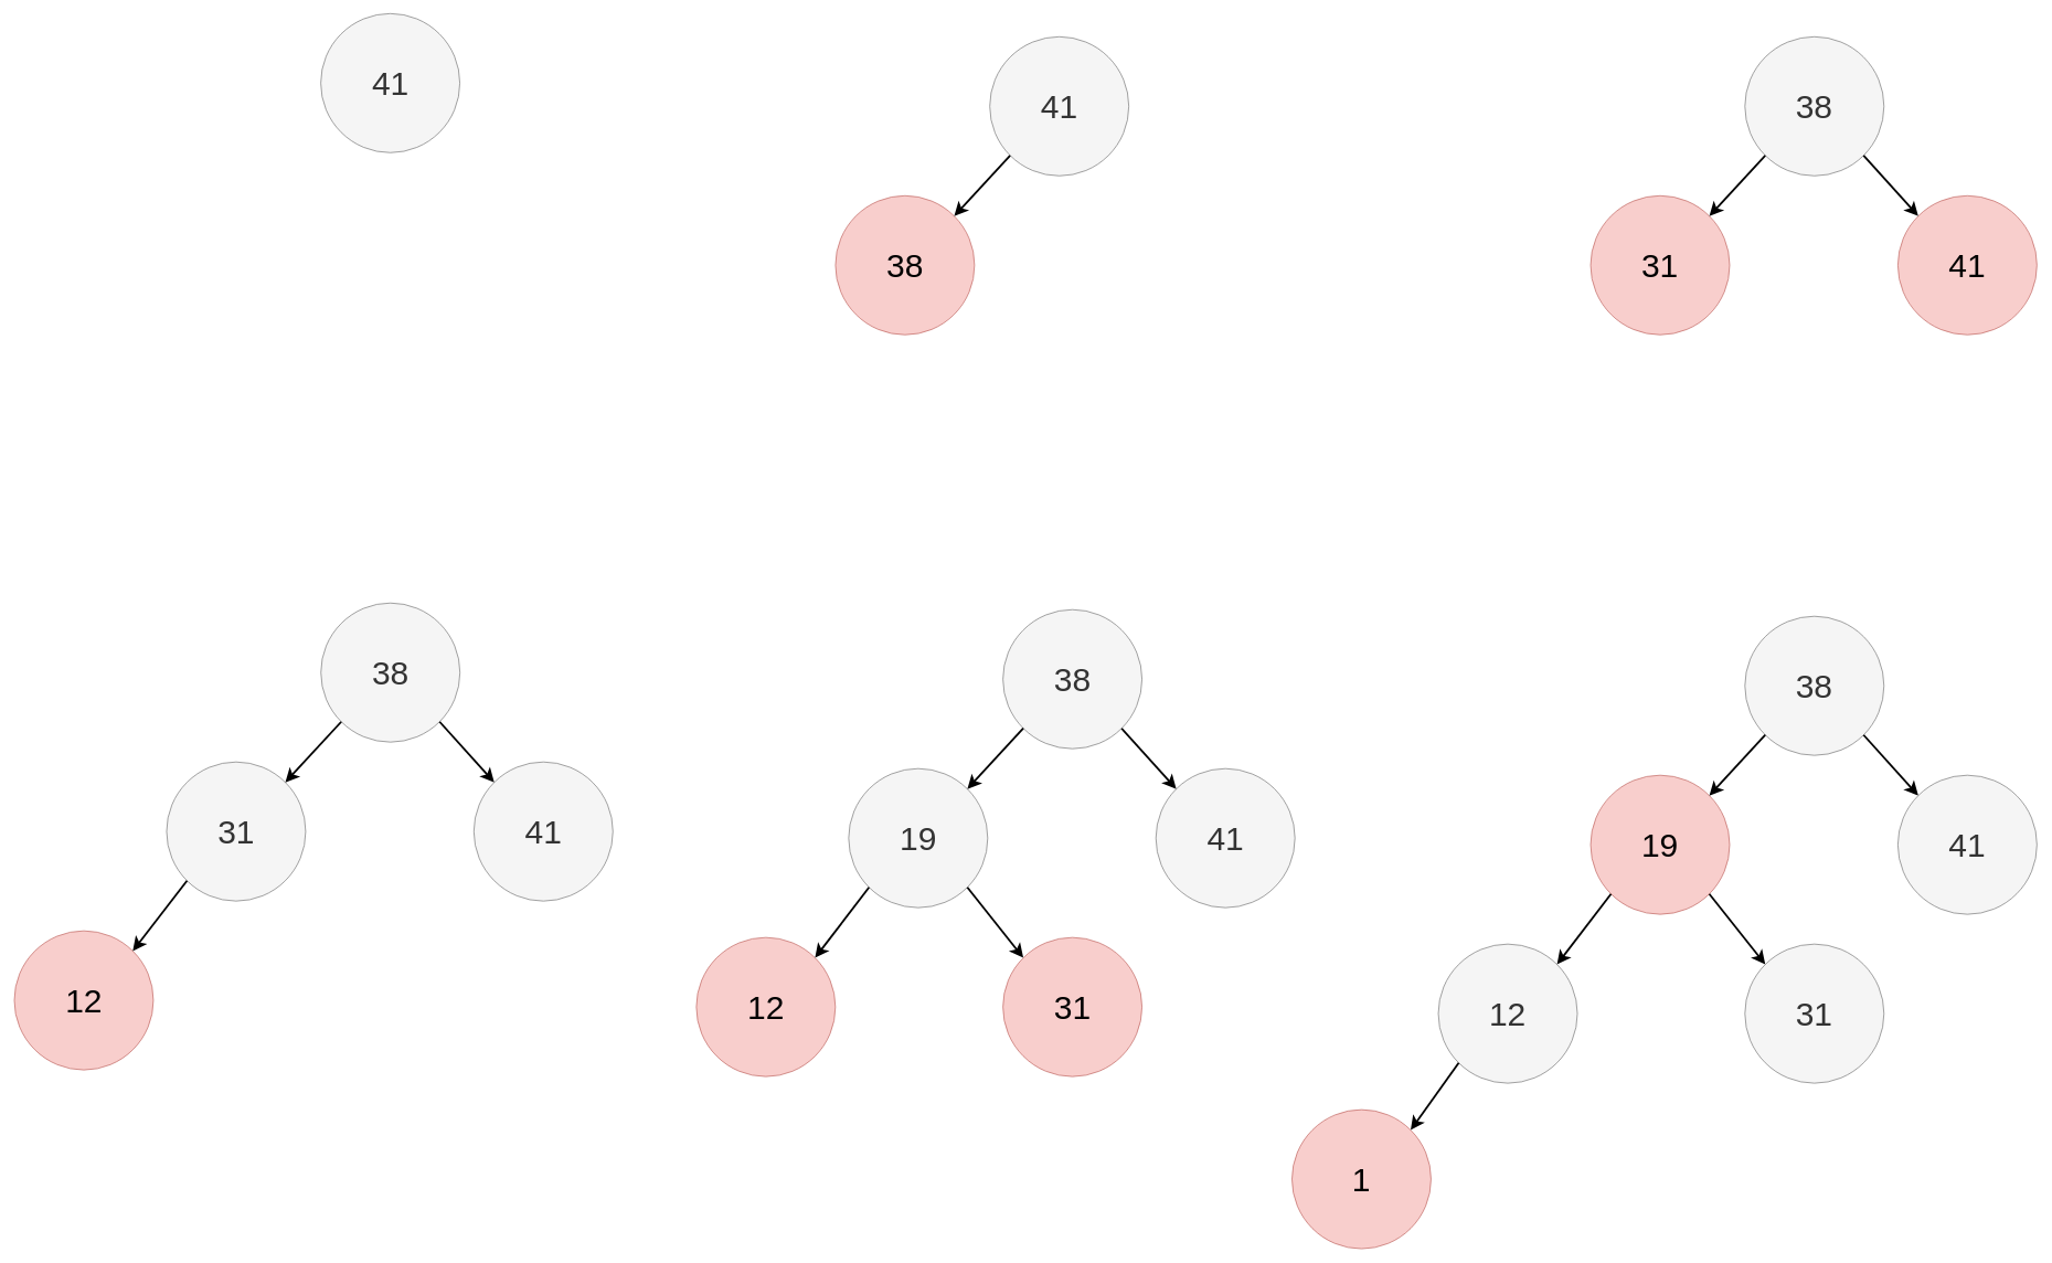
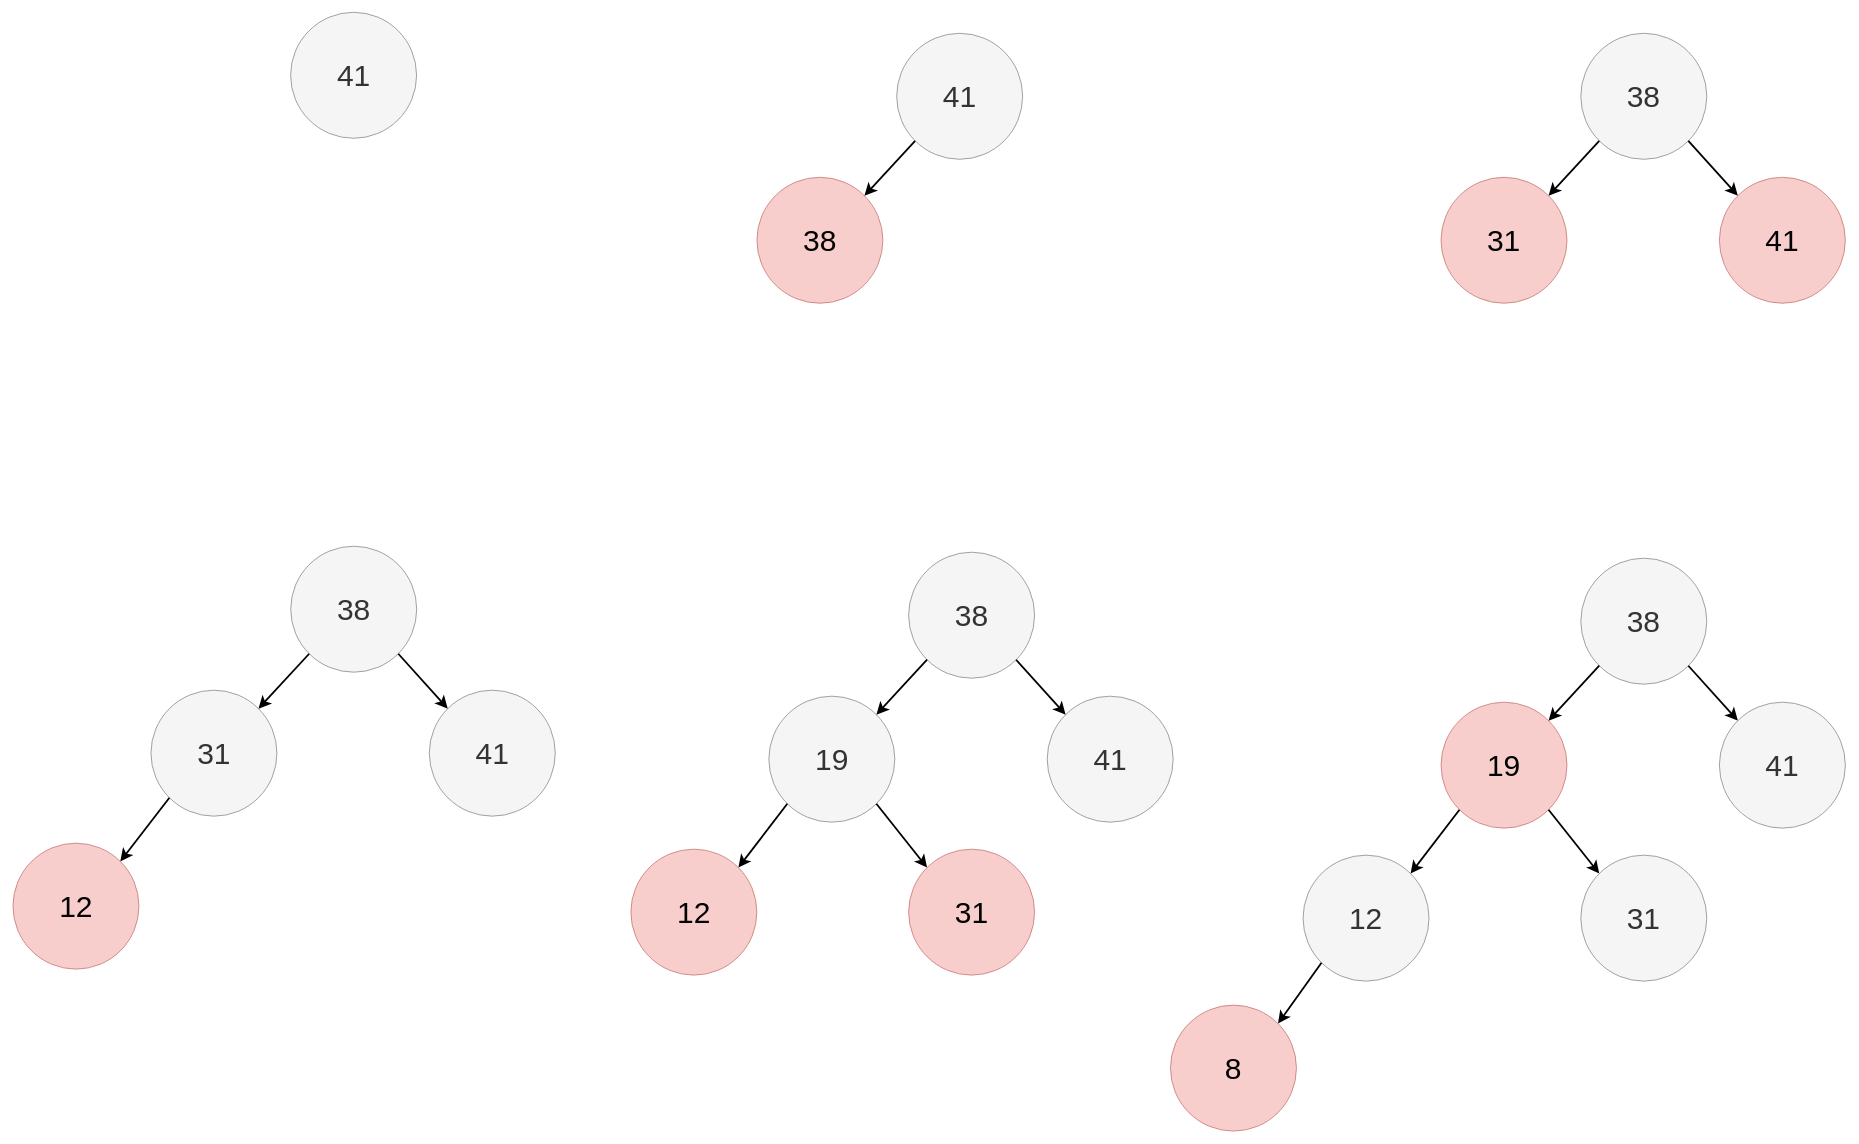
- <mxCell id="36" value="1" style="ellipse;whiteSpace=wrap;html=1;aspect=fixed;fillColor=#f8cecc;strokeColor=#b85450;fontSize=50;" parent="1" vertex="1"><mxGeometry x="1950.2" y="1675" width="210" height="210" as="geometry" /></mxCell>
+ <mxCell id="36" value="8" style="ellipse;whiteSpace=wrap;html=1;aspect=fixed;fillColor=#f8cecc;strokeColor=#b85450;fontSize=50;" parent="1" vertex="1"><mxGeometry x="1950.2" y="1675" width="210" height="210" as="geometry" /></mxCell>
